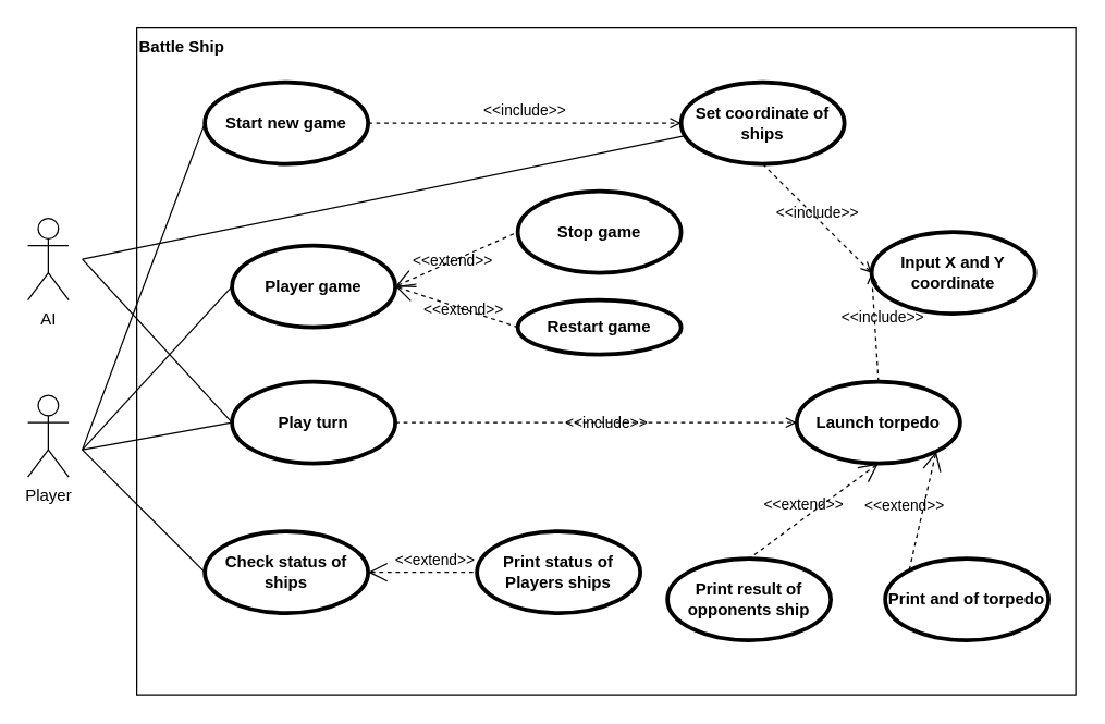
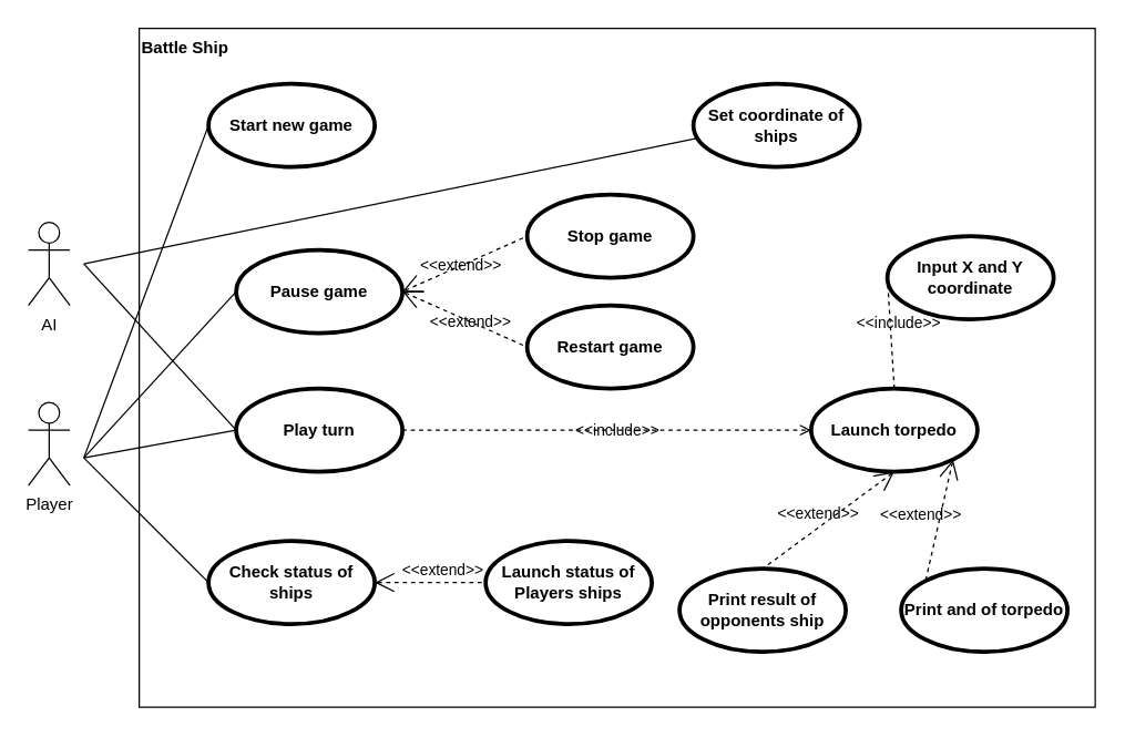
- <mxCell id="15" value="&amp;lt;&amp;lt;include&amp;gt;&amp;gt;" style="edgeStyle=none;html=1;endArrow=open;verticalAlign=bottom;dashed=1;labelBackgroundColor=none;exitX=1;exitY=0.5;exitDx=0;exitDy=0;entryX=0;entryY=0.5;entryDx=0;entryDy=0;" edge="1" parent="1" source="5" target="6"><mxGeometry width="160" relative="1" as="geometry"><mxPoint x="320" y="260" as="sourcePoint" /><mxPoint x="480" y="260" as="targetPoint" /></mxGeometry></mxCell>
- <mxCell id="14" value="&amp;lt;&amp;lt;include&amp;gt;&amp;gt;" style="edgeStyle=none;html=1;endArrow=open;verticalAlign=bottom;dashed=1;labelBackgroundColor=none;entryX=0;entryY=0.5;entryDx=0;entryDy=0;exitX=0.5;exitY=1;exitDx=0;exitDy=0;" edge="1" parent="1" source="6" target="8"><mxGeometry x="0.056" y="-4" width="160" relative="1" as="geometry"><mxPoint x="280" y="260" as="sourcePoint" /><mxPoint x="440" y="260" as="targetPoint" /><mxPoint as="offset" /></mxGeometry></mxCell>
- <mxCell id="13" value="&amp;lt;&amp;lt;include&amp;gt;&amp;gt;" style="edgeStyle=none;html=1;endArrow=open;verticalAlign=bottom;dashed=1;labelBackgroundColor=none;entryX=0;entryY=0.5;entryDx=0;entryDy=0;exitX=0.5;exitY=0;exitDx=0;exitDy=0;" edge="1" parent="1" source="7" target="8"><mxGeometry x="-0.041" y="-5" width="160" relative="1" as="geometry"><mxPoint x="280" y="260" as="sourcePoint" /><mxPoint x="440" y="260" as="targetPoint" /><mxPoint as="offset" /></mxGeometry></mxCell>
+ <mxCell id="13" value="&amp;lt;&amp;lt;include&amp;gt;&amp;gt;" style="edgeStyle=none;html=1;endArrow=none;verticalAlign=bottom;dashed=1;labelBackgroundColor=none;entryX=0;entryY=0.5;entryDx=0;entryDy=0;exitX=0.5;exitY=0;exitDx=0;exitDy=0;" edge="1" parent="1" source="7" target="8"><mxGeometry x="-0.041" y="-5" width="160" relative="1" as="geometry"><mxPoint x="280" y="260" as="sourcePoint" /><mxPoint x="440" y="260" as="targetPoint" /><mxPoint as="offset" /></mxGeometry></mxCell>
- <mxCell id="17" value="Player game" style="shape=ellipse;html=1;strokeWidth=3;fontStyle=1;whiteSpace=wrap;align=center;perimeter=ellipsePerimeter;" vertex="1" parent="1"><mxGeometry x="170" y="180" width="120" height="60" as="geometry" /></mxCell>
+ <mxCell id="17" value="Pause game" style="shape=ellipse;html=1;strokeWidth=3;fontStyle=1;whiteSpace=wrap;align=center;perimeter=ellipsePerimeter;" vertex="1" parent="1"><mxGeometry x="170" y="180" width="120" height="60" as="geometry" /></mxCell>
- <mxCell id="22" value="Restart game" style="shape=ellipse;html=1;strokeWidth=3;fontStyle=1;whiteSpace=wrap;align=center;perimeter=ellipsePerimeter;" vertex="1" parent="1"><mxGeometry x="380" y="220" width="120" height="40" as="geometry" /></mxCell>
+ <mxCell id="22" value="Restart game" style="shape=ellipse;html=1;strokeWidth=3;fontStyle=1;whiteSpace=wrap;align=center;perimeter=ellipsePerimeter;" vertex="1" parent="1"><mxGeometry x="380" y="220" width="120" height="60" as="geometry" /></mxCell>
- <mxCell id="12" value="Print status of Players ships" style="shape=ellipse;html=1;strokeWidth=3;fontStyle=1;whiteSpace=wrap;align=center;perimeter=ellipsePerimeter;" vertex="1" parent="1"><mxGeometry x="350" y="390" width="120" height="60" as="geometry" /></mxCell>
+ <mxCell id="12" value="Launch status of Players ships" style="shape=ellipse;html=1;strokeWidth=3;fontStyle=1;whiteSpace=wrap;align=center;perimeter=ellipsePerimeter;" vertex="1" parent="1"><mxGeometry x="350" y="390" width="120" height="60" as="geometry" /></mxCell>
